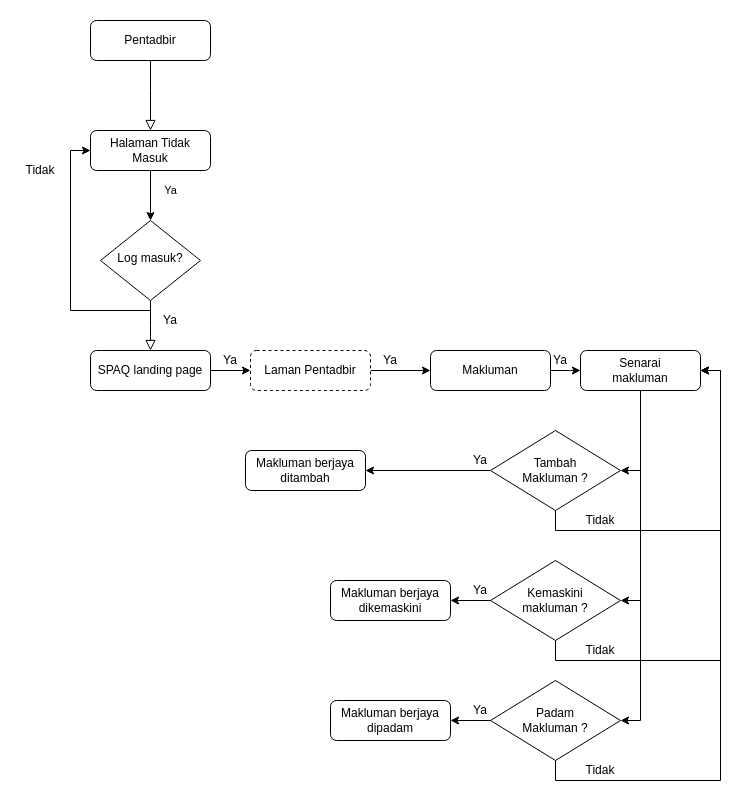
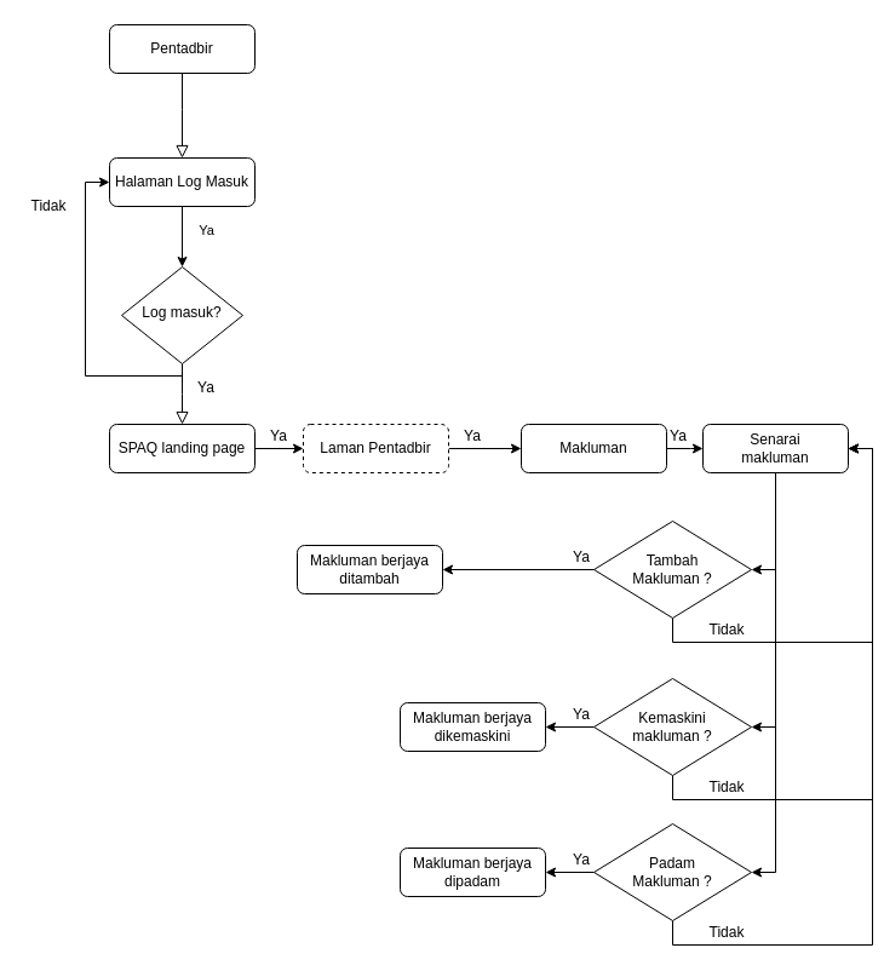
- <mxCell id="12" value="Halaman Tidak Masuk" style="rounded=1;whiteSpace=wrap;html=1;fontSize=12;glass=0;strokeWidth=1;shadow=0;strokeColor=#000000;" parent="1" vertex="1"><mxGeometry x="90" y="130" width="120" height="40" as="geometry" /></mxCell>
+ <mxCell id="12" value="Halaman Log Masuk" style="rounded=1;whiteSpace=wrap;html=1;fontSize=12;glass=0;strokeWidth=1;shadow=0;strokeColor=#000000;" parent="1" vertex="1"><mxGeometry x="90" y="130" width="120" height="40" as="geometry" /></mxCell>
